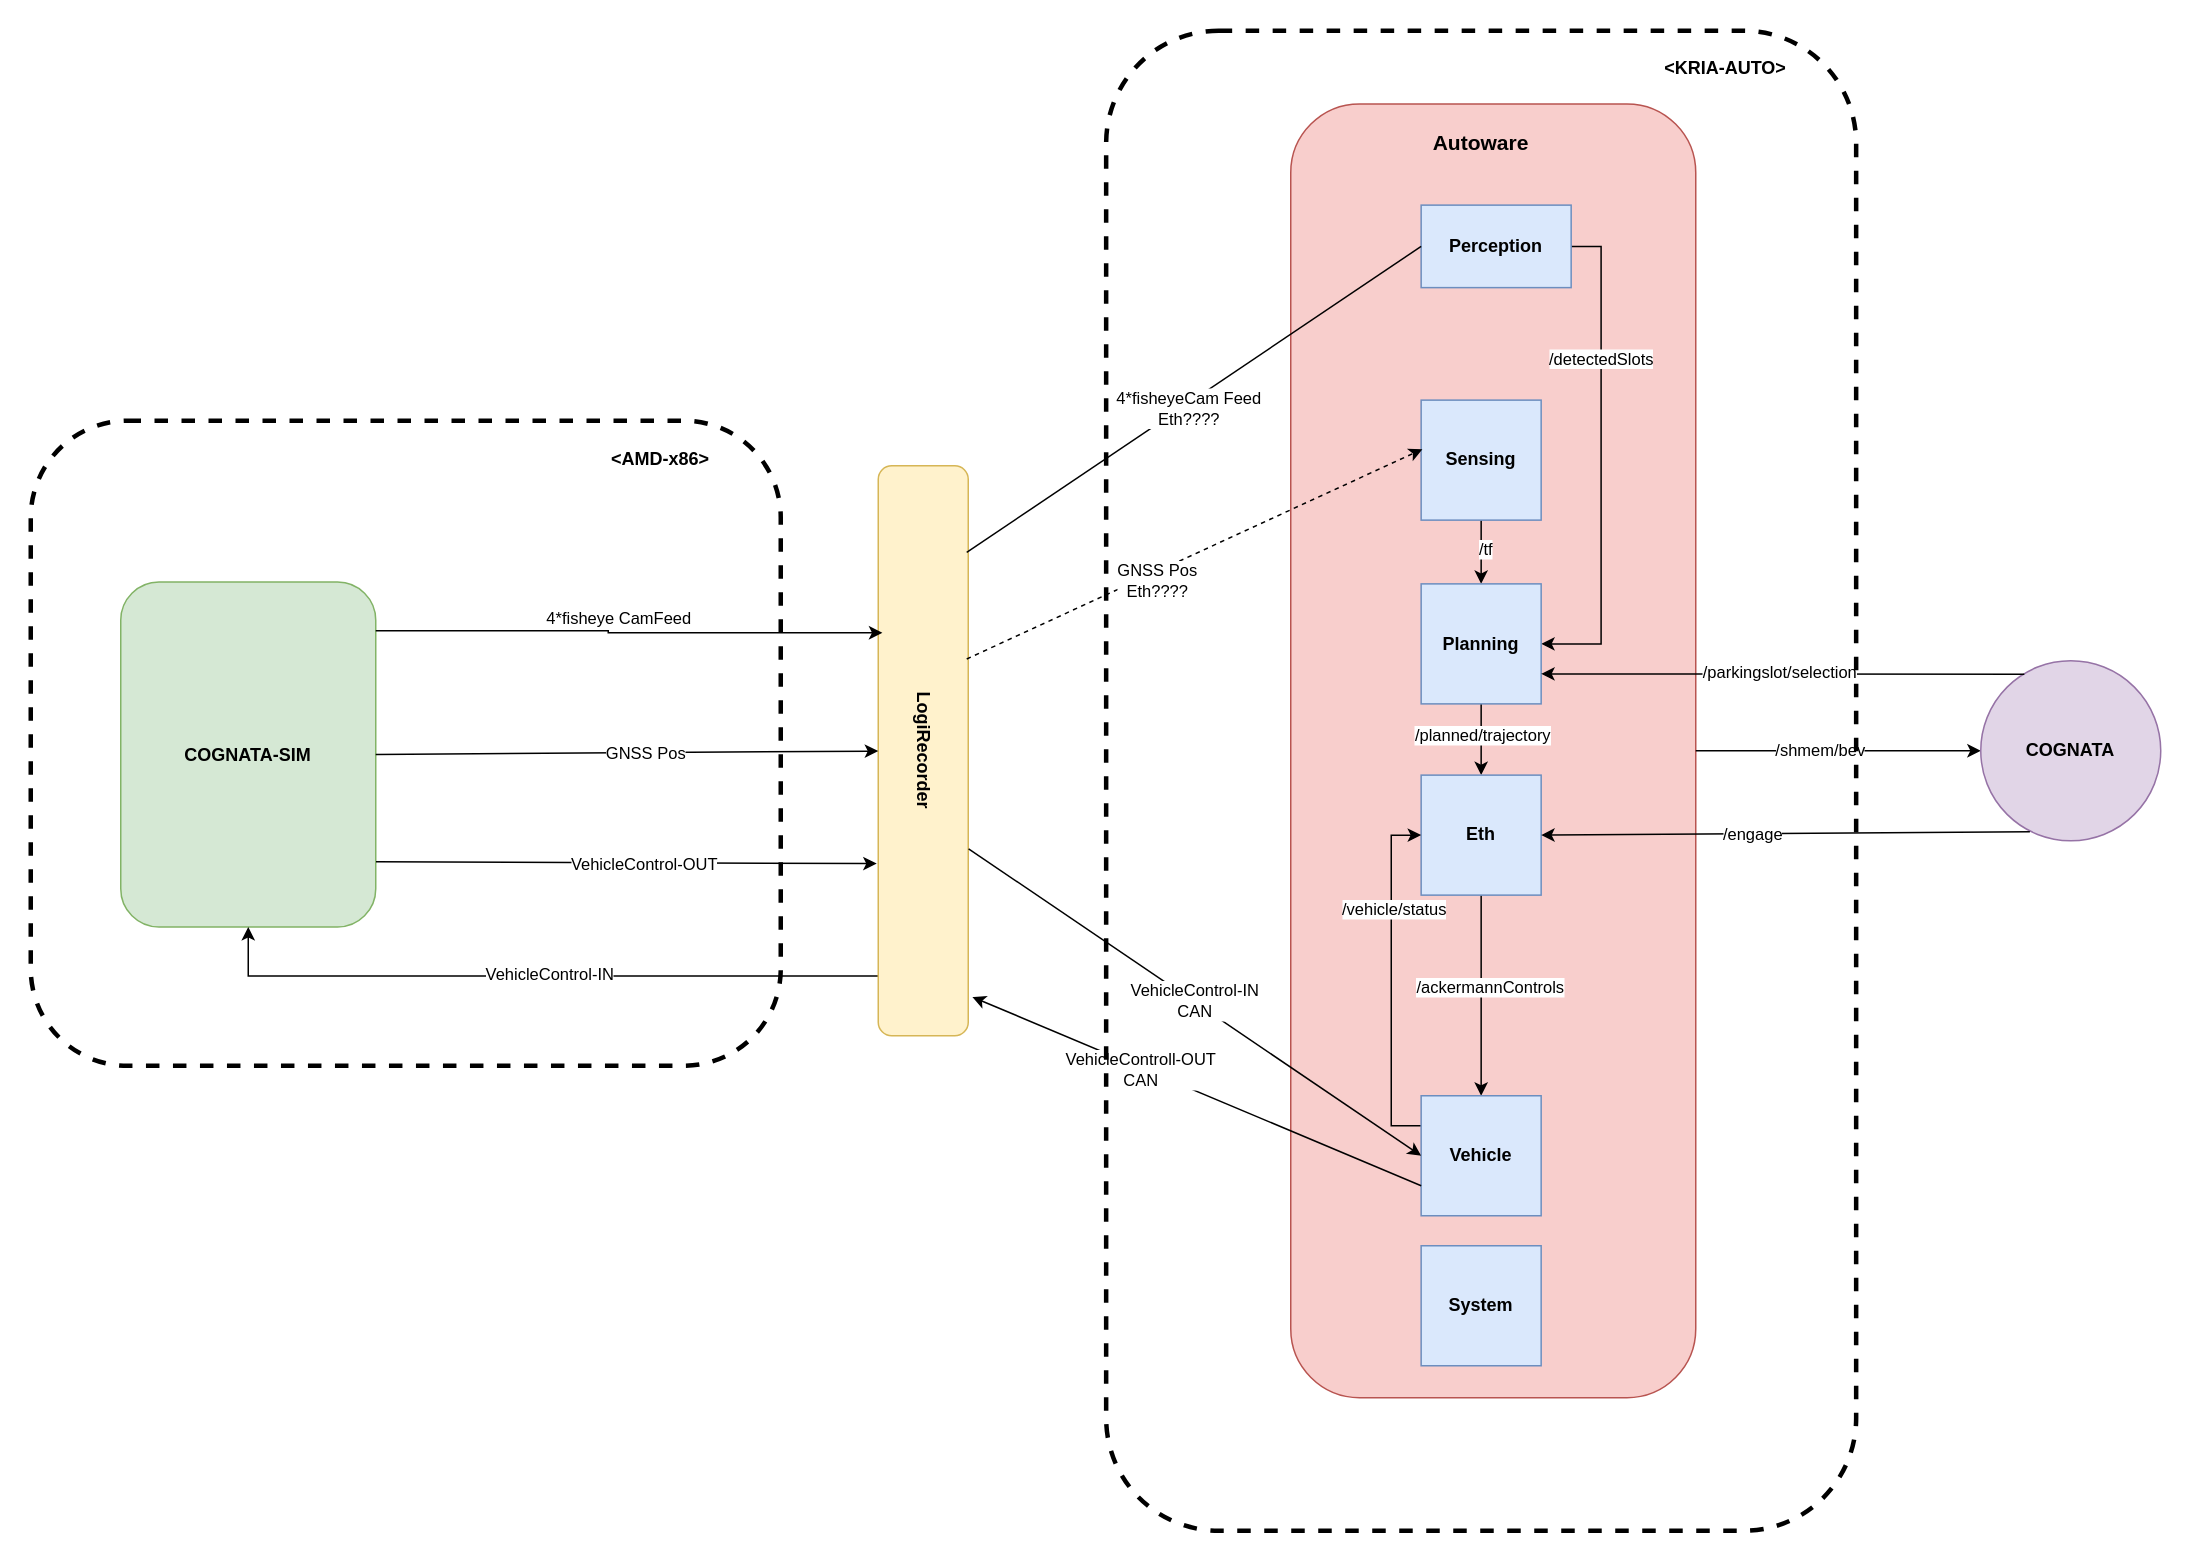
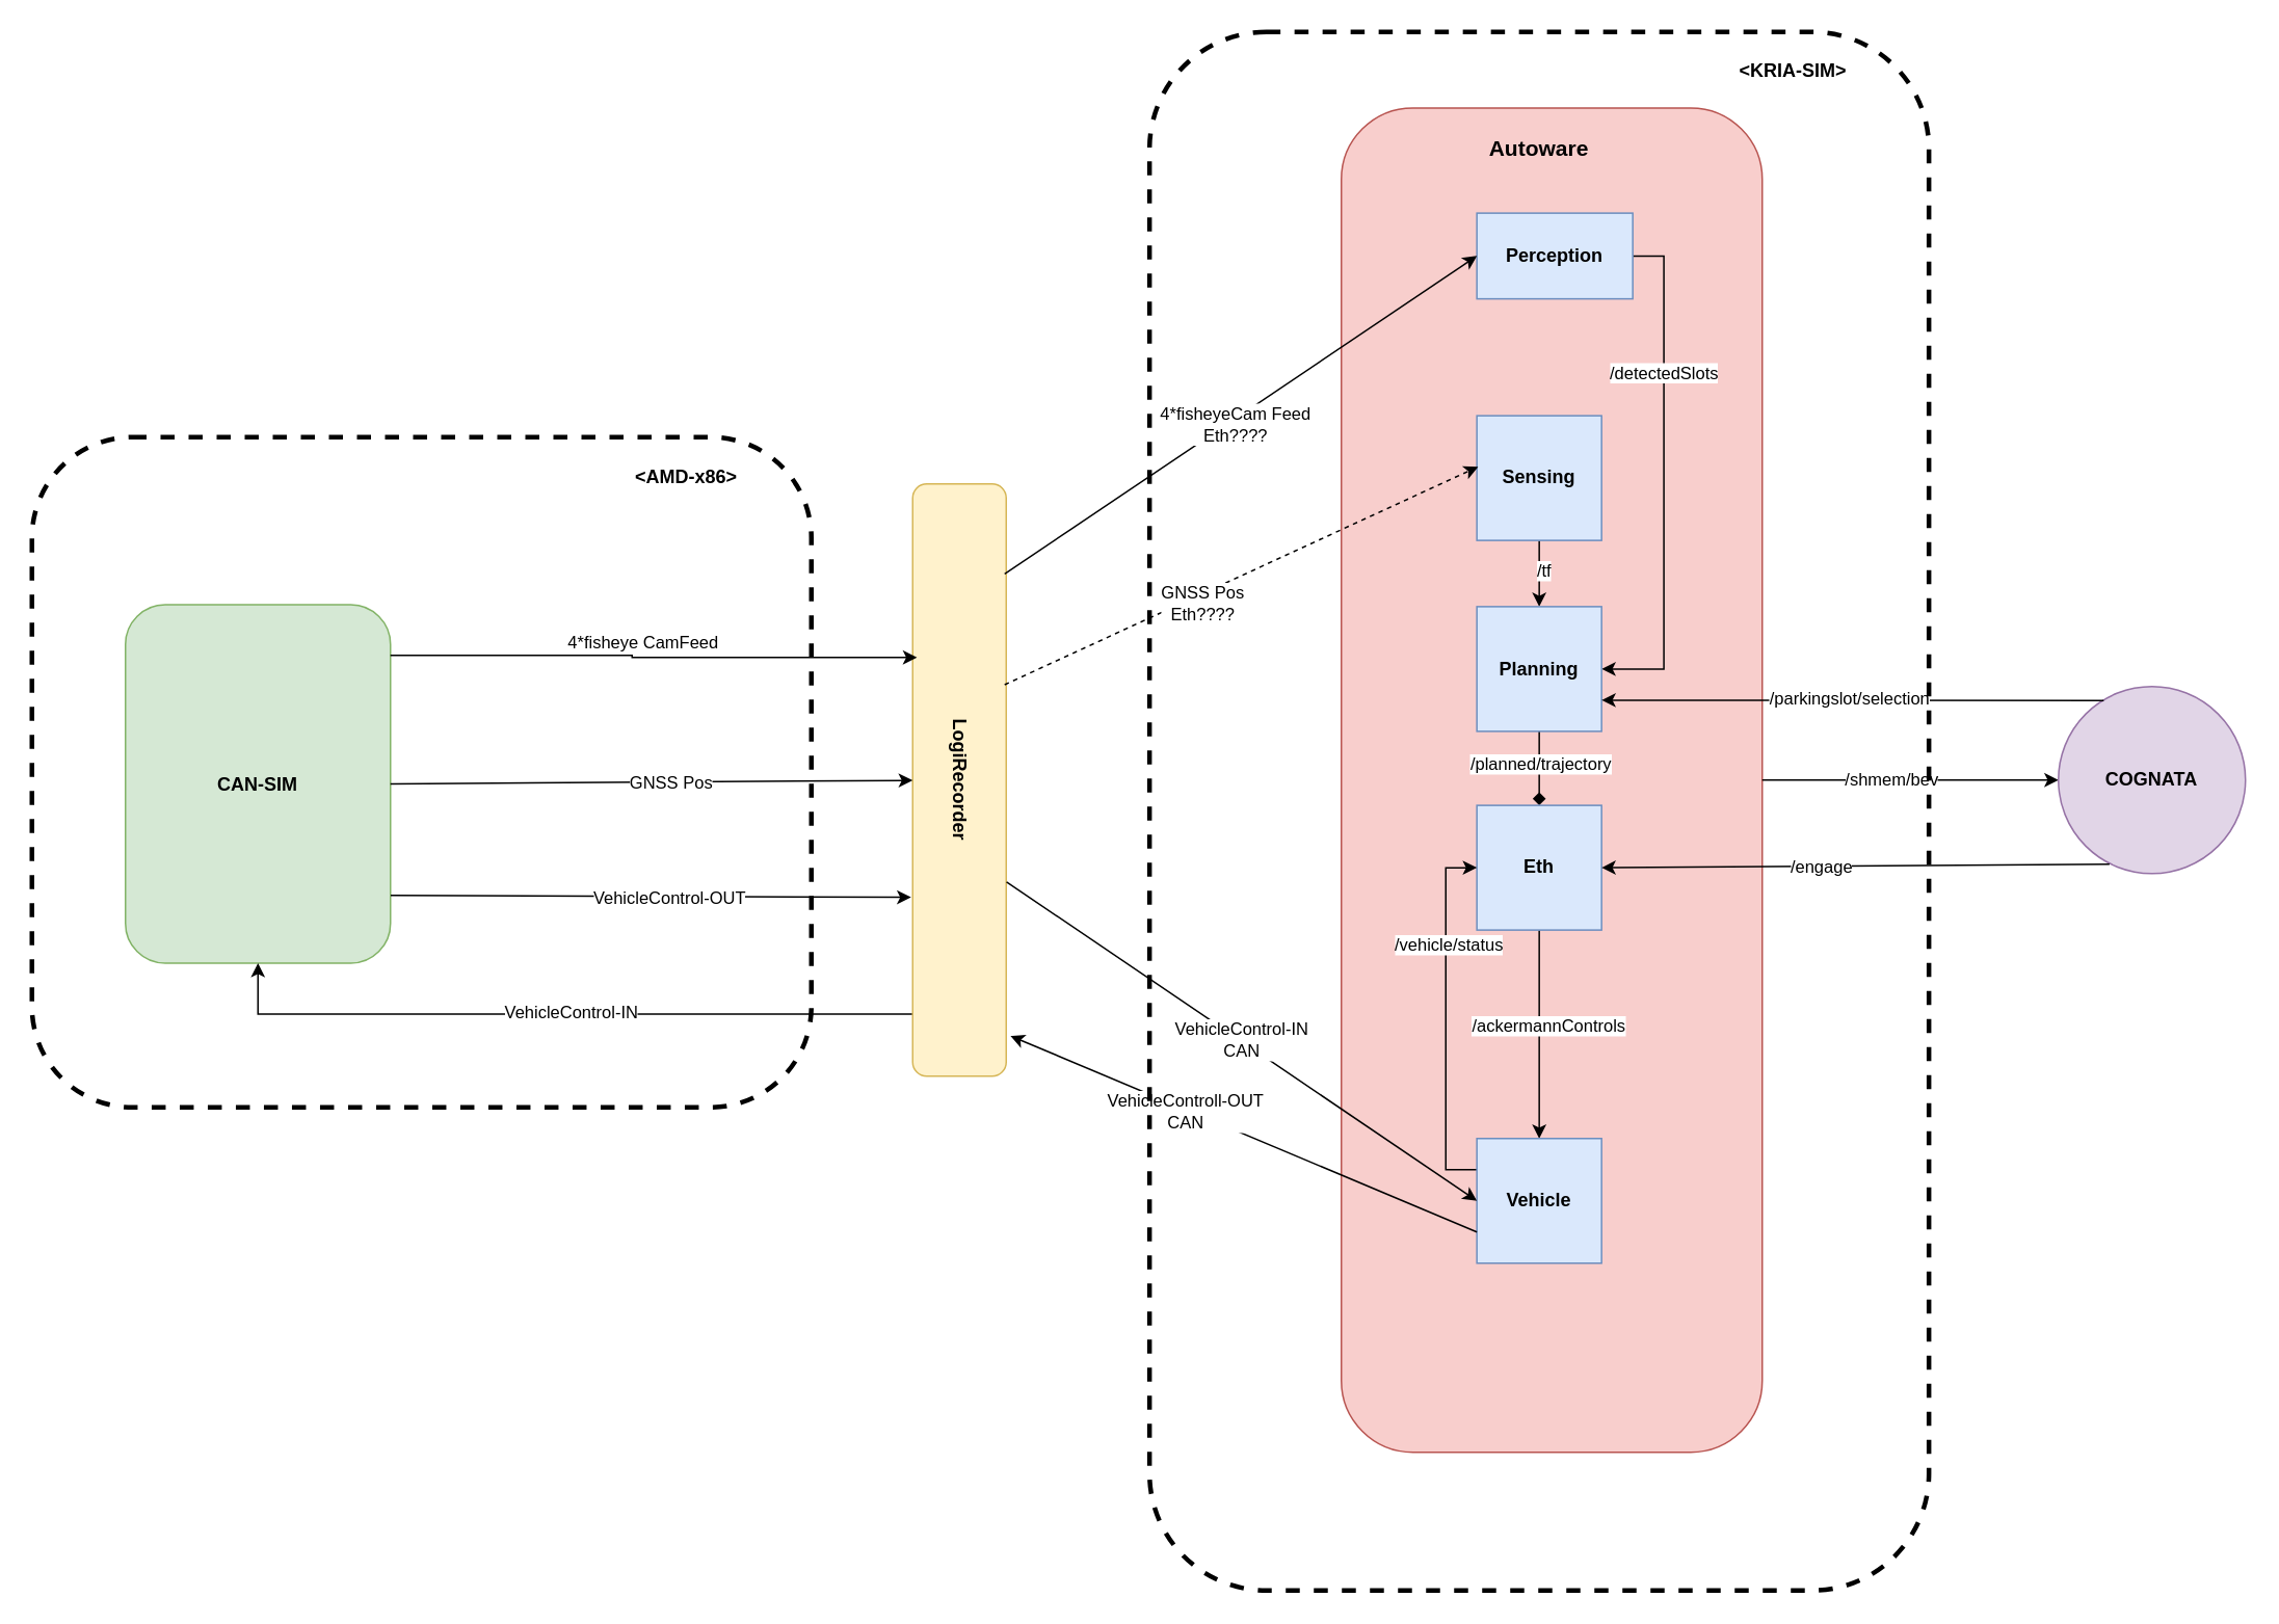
- <mxCell id="46" value="&lt;b&gt;&amp;lt;KRIA-AUTO&amp;gt;&lt;/b&gt;" style="text;html=1;strokeColor=none;fillColor=none;align=center;verticalAlign=middle;whiteSpace=wrap;rounded=0;" vertex="1" parent="1"><mxGeometry x="1090" y="30" width="120" height="30" as="geometry" /></mxCell>
+ <mxCell id="46" value="&lt;b&gt;&amp;lt;KRIA-SIM&amp;gt;&lt;/b&gt;" style="text;html=1;strokeColor=none;fillColor=none;align=center;verticalAlign=middle;whiteSpace=wrap;rounded=0;" vertex="1" parent="1"><mxGeometry x="1090" y="30" width="120" height="30" as="geometry" /></mxCell>
- <mxCell id="27" value="" style="endArrow=none;html=1;rounded=0;exitX=0.152;exitY=0.017;exitDx=0;exitDy=0;exitPerimeter=0;entryX=0;entryY=0.5;entryDx=0;entryDy=0;" edge="1" parent="1" source="5" target="11"><mxGeometry width="50" height="50" relative="1" as="geometry"><mxPoint x="740" y="500" as="sourcePoint" /><mxPoint x="790" y="450" as="targetPoint" /></mxGeometry></mxCell>
+ <mxCell id="27" value="" style="endArrow=classic;html=1;rounded=0;exitX=0.152;exitY=0.017;exitDx=0;exitDy=0;exitPerimeter=0;entryX=0;entryY=0.5;entryDx=0;entryDy=0;" edge="1" parent="1" source="5" target="11"><mxGeometry width="50" height="50" relative="1" as="geometry"><mxPoint x="740" y="500" as="sourcePoint" /><mxPoint x="790" y="450" as="targetPoint" /></mxGeometry></mxCell>
- <mxCell id="2" value="&lt;b&gt;COGNATA-SIM&lt;/b&gt;" style="rounded=1;whiteSpace=wrap;html=1;fillColor=#d5e8d4;strokeColor=#82b366;" vertex="1" parent="1"><mxGeometry x="80" y="387.5" width="170" height="230" as="geometry" /></mxCell>
+ <mxCell id="2" value="&lt;b&gt;CAN-SIM&lt;/b&gt;" style="rounded=1;whiteSpace=wrap;html=1;fillColor=#d5e8d4;strokeColor=#82b366;" vertex="1" parent="1"><mxGeometry x="80" y="387.5" width="170" height="230" as="geometry" /></mxCell>
- <mxCell id="15" style="edgeStyle=orthogonalEdgeStyle;rounded=0;orthogonalLoop=1;jettySize=auto;html=1;exitX=0.5;exitY=1;exitDx=0;exitDy=0;entryX=0.5;entryY=0;entryDx=0;entryDy=0;" edge="1" parent="1" source="17" target="20"><mxGeometry relative="1" as="geometry" /></mxCell>
+ <mxCell id="15" style="edgeStyle=orthogonalEdgeStyle;rounded=0;orthogonalLoop=1;jettySize=auto;html=1;exitX=0.5;exitY=1;exitDx=0;exitDy=0;entryX=0.5;entryY=0;entryDx=0;entryDy=0;endArrow=diamond;" edge="1" parent="1" source="17" target="20"><mxGeometry relative="1" as="geometry" /></mxCell>
- <mxCell id="26" value="&lt;b&gt;System&lt;/b&gt;" style="whiteSpace=wrap;html=1;aspect=fixed;fillColor=#dae8fc;strokeColor=#6c8ebf;" vertex="1" parent="1"><mxGeometry x="946.94" y="830" width="80" height="80" as="geometry" /></mxCell>
